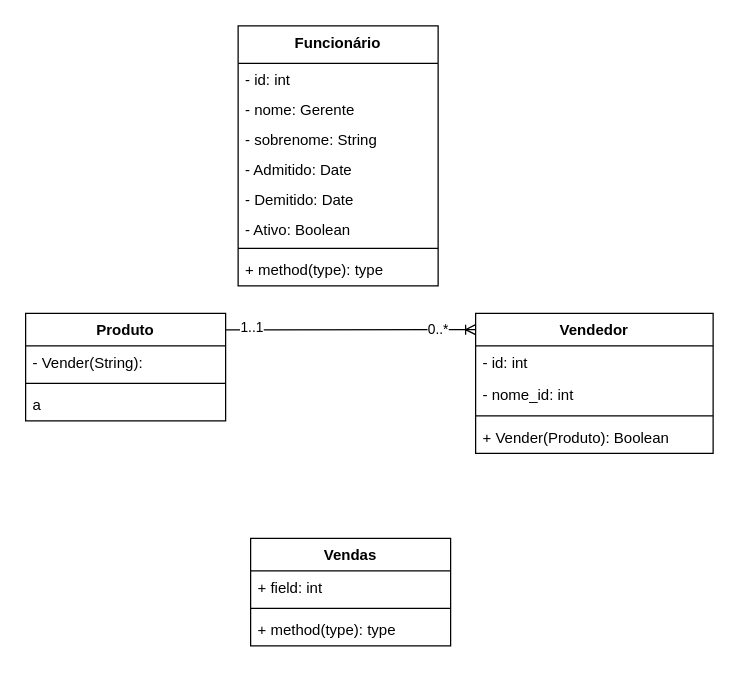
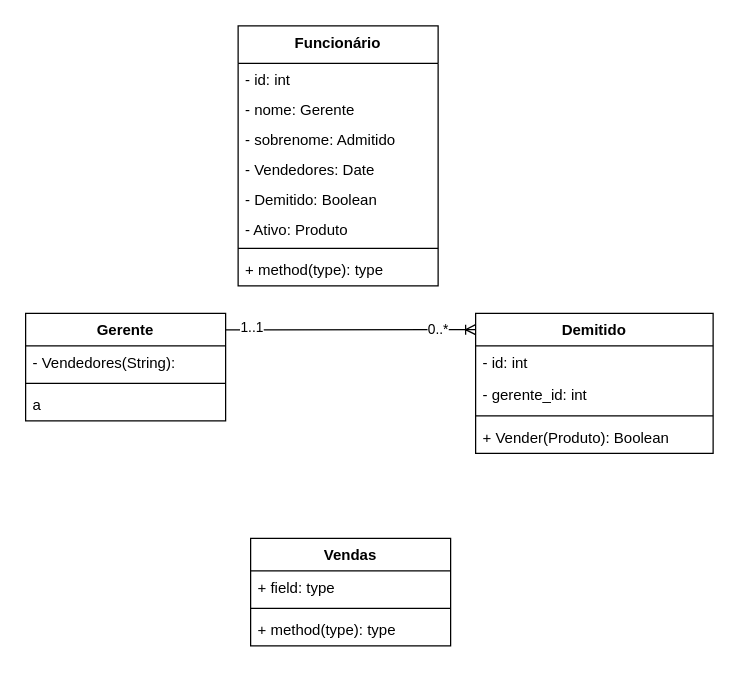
- <mxCell id="5" value="- sobrenome: String" style="text;strokeColor=none;fillColor=none;align=left;verticalAlign=top;spacingLeft=4;spacingRight=4;overflow=hidden;rotatable=0;points=[[0,0.5],[1,0.5]];portConstraint=eastwest;" vertex="1" parent="2"><mxGeometry y="78" width="160" height="24" as="geometry" /></mxCell>
+ <mxCell id="5" value="- sobrenome: Admitido" style="text;strokeColor=none;fillColor=none;align=left;verticalAlign=top;spacingLeft=4;spacingRight=4;overflow=hidden;rotatable=0;points=[[0,0.5],[1,0.5]];portConstraint=eastwest;" vertex="1" parent="2"><mxGeometry y="78" width="160" height="24" as="geometry" /></mxCell>
- <mxCell id="6" value="- Admitido: Date" style="text;strokeColor=none;fillColor=none;align=left;verticalAlign=top;spacingLeft=4;spacingRight=4;overflow=hidden;rotatable=0;points=[[0,0.5],[1,0.5]];portConstraint=eastwest;" vertex="1" parent="2"><mxGeometry y="102" width="160" height="24" as="geometry" /></mxCell>
+ <mxCell id="6" value="- Vendedores: Date" style="text;strokeColor=none;fillColor=none;align=left;verticalAlign=top;spacingLeft=4;spacingRight=4;overflow=hidden;rotatable=0;points=[[0,0.5],[1,0.5]];portConstraint=eastwest;" vertex="1" parent="2"><mxGeometry y="102" width="160" height="24" as="geometry" /></mxCell>
- <mxCell id="7" value="- Demitido: Date" style="text;strokeColor=none;fillColor=none;align=left;verticalAlign=top;spacingLeft=4;spacingRight=4;overflow=hidden;rotatable=0;points=[[0,0.5],[1,0.5]];portConstraint=eastwest;" vertex="1" parent="2"><mxGeometry y="126" width="160" height="24" as="geometry" /></mxCell>
+ <mxCell id="7" value="- Demitido: Boolean" style="text;strokeColor=none;fillColor=none;align=left;verticalAlign=top;spacingLeft=4;spacingRight=4;overflow=hidden;rotatable=0;points=[[0,0.5],[1,0.5]];portConstraint=eastwest;" vertex="1" parent="2"><mxGeometry y="126" width="160" height="24" as="geometry" /></mxCell>
- <mxCell id="8" value="- Ativo: Boolean" style="text;strokeColor=none;fillColor=none;align=left;verticalAlign=top;spacingLeft=4;spacingRight=4;overflow=hidden;rotatable=0;points=[[0,0.5],[1,0.5]];portConstraint=eastwest;" vertex="1" parent="2"><mxGeometry y="150" width="160" height="24" as="geometry" /></mxCell>
+ <mxCell id="8" value="- Ativo: Produto" style="text;strokeColor=none;fillColor=none;align=left;verticalAlign=top;spacingLeft=4;spacingRight=4;overflow=hidden;rotatable=0;points=[[0,0.5],[1,0.5]];portConstraint=eastwest;" vertex="1" parent="2"><mxGeometry y="150" width="160" height="24" as="geometry" /></mxCell>
- <mxCell id="11" value="Produto" style="swimlane;fontStyle=1;align=center;verticalAlign=top;childLayout=stackLayout;horizontal=1;startSize=26;horizontalStack=0;resizeParent=1;resizeParentMax=0;resizeLast=0;collapsible=1;marginBottom=0;" vertex="1" parent="1"><mxGeometry x="20" y="250" width="160" height="86" as="geometry" /></mxCell>
+ <mxCell id="11" value="Gerente" style="swimlane;fontStyle=1;align=center;verticalAlign=top;childLayout=stackLayout;horizontal=1;startSize=26;horizontalStack=0;resizeParent=1;resizeParentMax=0;resizeLast=0;collapsible=1;marginBottom=0;" vertex="1" parent="1"><mxGeometry x="20" y="250" width="160" height="86" as="geometry" /></mxCell>
- <mxCell id="15" value="Vendedor" style="swimlane;fontStyle=1;align=center;verticalAlign=top;childLayout=stackLayout;horizontal=1;startSize=26;horizontalStack=0;resizeParent=1;resizeParentMax=0;resizeLast=0;collapsible=1;marginBottom=0;" vertex="1" parent="1"><mxGeometry x="380" y="250" width="190" height="112" as="geometry" /></mxCell>
+ <mxCell id="15" value="Demitido" style="swimlane;fontStyle=1;align=center;verticalAlign=top;childLayout=stackLayout;horizontal=1;startSize=26;horizontalStack=0;resizeParent=1;resizeParentMax=0;resizeLast=0;collapsible=1;marginBottom=0;" vertex="1" parent="1"><mxGeometry x="380" y="250" width="190" height="112" as="geometry" /></mxCell>
- <mxCell id="12" value="- Vender(String):" style="text;strokeColor=none;fillColor=none;align=left;verticalAlign=top;spacingLeft=4;spacingRight=4;overflow=hidden;rotatable=0;points=[[0,0.5],[1,0.5]];portConstraint=eastwest;" vertex="1" parent="11"><mxGeometry y="26" width="160" height="26" as="geometry" /></mxCell>
+ <mxCell id="12" value="- Vendedores(String):" style="text;strokeColor=none;fillColor=none;align=left;verticalAlign=top;spacingLeft=4;spacingRight=4;overflow=hidden;rotatable=0;points=[[0,0.5],[1,0.5]];portConstraint=eastwest;" vertex="1" parent="11"><mxGeometry y="26" width="160" height="26" as="geometry" /></mxCell>
- <mxCell id="17" value="- nome_id: int " style="text;strokeColor=none;fillColor=none;align=left;verticalAlign=top;spacingLeft=4;spacingRight=4;overflow=hidden;rotatable=0;points=[[0,0.5],[1,0.5]];portConstraint=eastwest;" vertex="1" parent="15"><mxGeometry y="52" width="190" height="26" as="geometry" /></mxCell>
+ <mxCell id="17" value="- gerente_id: int " style="text;strokeColor=none;fillColor=none;align=left;verticalAlign=top;spacingLeft=4;spacingRight=4;overflow=hidden;rotatable=0;points=[[0,0.5],[1,0.5]];portConstraint=eastwest;" vertex="1" parent="15"><mxGeometry y="52" width="190" height="26" as="geometry" /></mxCell>
- <mxCell id="21" value="+ field: int" style="text;strokeColor=none;fillColor=none;align=left;verticalAlign=top;spacingLeft=4;spacingRight=4;overflow=hidden;rotatable=0;points=[[0,0.5],[1,0.5]];portConstraint=eastwest;" vertex="1" parent="20"><mxGeometry y="26" width="160" height="26" as="geometry" /></mxCell>
+ <mxCell id="21" value="+ field: type" style="text;strokeColor=none;fillColor=none;align=left;verticalAlign=top;spacingLeft=4;spacingRight=4;overflow=hidden;rotatable=0;points=[[0,0.5],[1,0.5]];portConstraint=eastwest;" vertex="1" parent="20"><mxGeometry y="26" width="160" height="26" as="geometry" /></mxCell>
